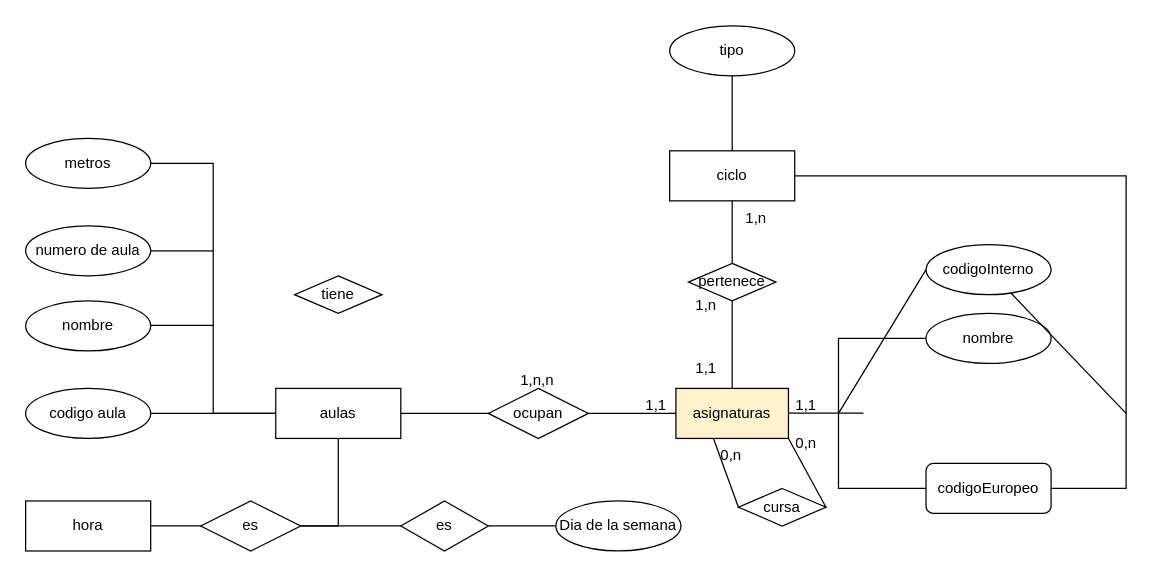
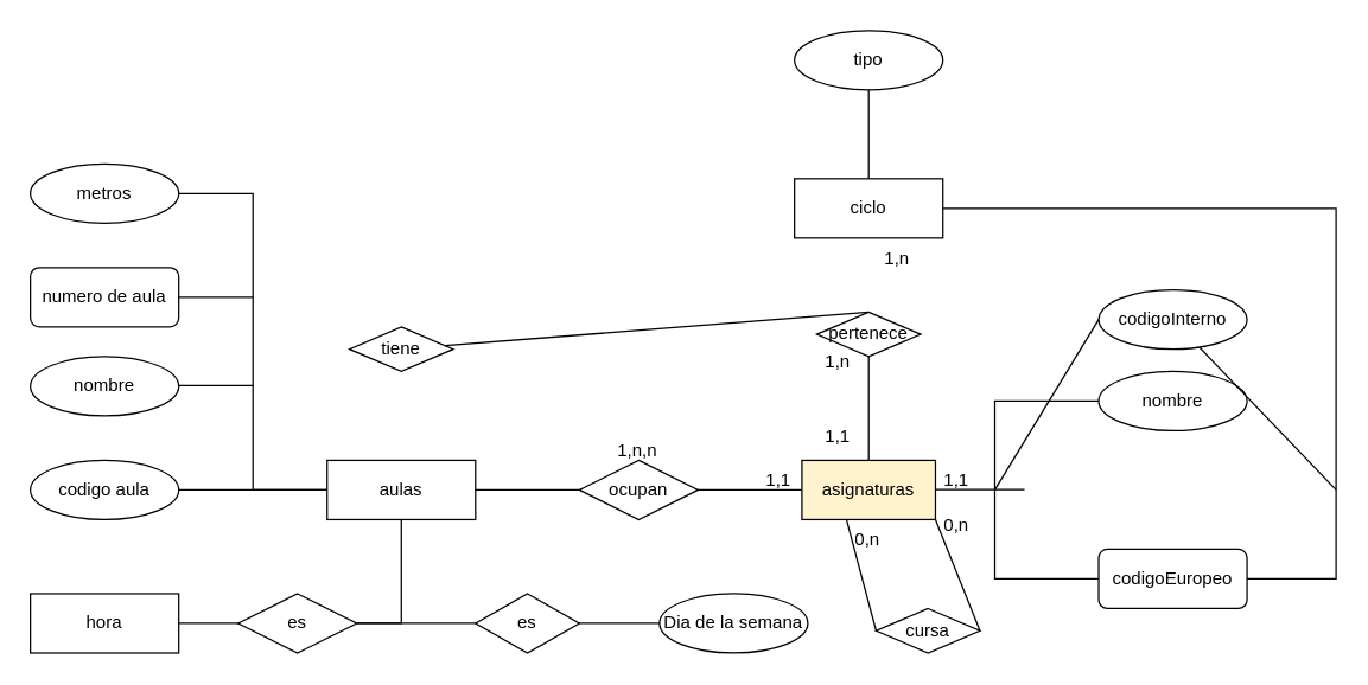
- <mxCell id="22" value="" style="endArrow=none;html=1;rounded=0;entryX=0.5;entryY=1;entryDx=0;entryDy=0;exitX=0.5;exitY=0;exitDx=0;exitDy=0;" parent="1" source="27" target="18" edge="1"><mxGeometry relative="1" as="geometry"><mxPoint x="390" y="310" as="sourcePoint" /><mxPoint x="550" y="310" as="targetPoint" /></mxGeometry></mxCell>
+ <mxCell id="22" value="" style="endArrow=none;html=1;rounded=0;exitX=0.5;exitY=0;exitDx=0;exitDy=0;" parent="1" source="27" target="7" edge="1"><mxGeometry relative="1" as="geometry"><mxPoint x="390" y="310" as="sourcePoint" /><mxPoint x="550" y="310" as="targetPoint" /></mxGeometry></mxCell>
- <mxCell id="32" value="numero de aula" style="ellipse;whiteSpace=wrap;html=1;align=center;" parent="1" vertex="1"><mxGeometry x="20" y="180" width="100" height="40" as="geometry" /></mxCell>
+ <mxCell id="32" value="numero de aula" style="whiteSpace=wrap;html=1;align=center;rounded=1;" parent="1" vertex="1"><mxGeometry x="20" y="180" width="100" height="40" as="geometry" /></mxCell>
- <mxCell id="38" value="cursa" style="shape=rhombus;perimeter=rhombusPerimeter;whiteSpace=wrap;html=1;align=center;" vertex="1" parent="1"><mxGeometry x="590" y="390" width="70" height="30" as="geometry" /></mxCell>
+ <mxCell id="38" value="cursa" style="shape=rhombus;perimeter=rhombusPerimeter;whiteSpace=wrap;html=1;align=center;" vertex="1" parent="1"><mxGeometry x="590" y="410" width="70" height="30" as="geometry" /></mxCell>
